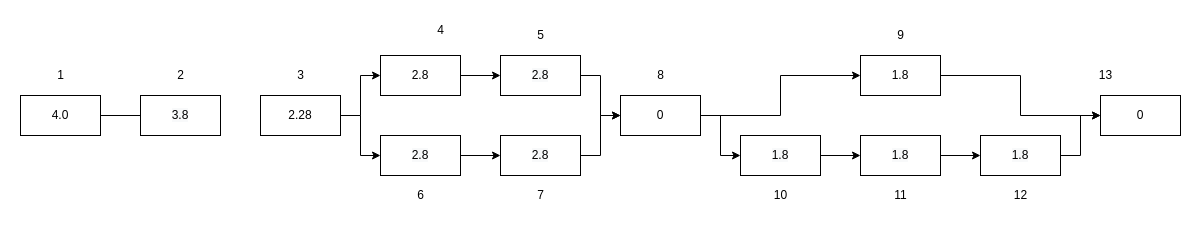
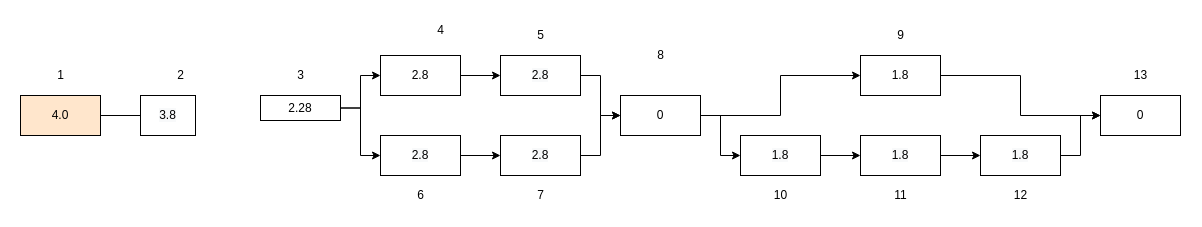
- <mxCell id="40" value="8" style="text;html=1;align=center;verticalAlign=middle;resizable=0;points=[];autosize=1;strokeColor=none;fillColor=none;" vertex="1" parent="1"><mxGeometry x="650" y="65" width="20" height="20" as="geometry" /></mxCell>
+ <mxCell id="40" value="8" style="text;html=1;align=center;verticalAlign=middle;resizable=0;points=[];autosize=1;strokeColor=none;fillColor=none;" vertex="1" parent="1"><mxGeometry x="650" y="45" width="20" height="20" as="geometry" /></mxCell>
- <mxCell id="26" value="13" style="text;html=1;align=center;verticalAlign=middle;resizable=0;points=[];autosize=1;strokeColor=none;fillColor=none;" parent="1" vertex="1"><mxGeometry x="1090" y="65" width="30" height="20" as="geometry" /></mxCell>
+ <mxCell id="26" value="13" style="text;html=1;align=center;verticalAlign=middle;resizable=0;points=[];autosize=1;strokeColor=none;fillColor=none;" parent="1" vertex="1"><mxGeometry x="1125" y="65" width="30" height="20" as="geometry" /></mxCell>
- <mxCell id="3" value="4.0" style="rounded=0;whiteSpace=wrap;html=1;" parent="1" vertex="1"><mxGeometry x="20" y="95" width="80" height="40" as="geometry" /></mxCell>
+ <mxCell id="3" value="4.0" style="rounded=0;whiteSpace=wrap;html=1;fillColor=#ffe6cc;" parent="1" vertex="1"><mxGeometry x="20" y="95" width="80" height="40" as="geometry" /></mxCell>
- <mxCell id="4" value="&#10;&#10;&lt;span style=&quot;color: rgb(0, 0, 0); font-family: helvetica; font-size: 12px; font-style: normal; font-weight: 400; letter-spacing: normal; text-align: center; text-indent: 0px; text-transform: none; word-spacing: 0px; background-color: rgb(248, 249, 250); display: inline; float: none;&quot;&gt;3.8&lt;/span&gt;&#10;&#10;" style="rounded=0;whiteSpace=wrap;html=1;" parent="1" vertex="1"><mxGeometry x="140" y="95" width="80" height="40" as="geometry" /></mxCell>
+ <mxCell id="4" value="&#10;&#10;&lt;span style=&quot;color: rgb(0, 0, 0); font-family: helvetica; font-size: 12px; font-style: normal; font-weight: 400; letter-spacing: normal; text-align: center; text-indent: 0px; text-transform: none; word-spacing: 0px; background-color: rgb(248, 249, 250); display: inline; float: none;&quot;&gt;3.8&lt;/span&gt;&#10;&#10;" style="rounded=0;whiteSpace=wrap;html=1;" parent="1" vertex="1"><mxGeometry x="140" y="95" width="55" height="40" as="geometry" /></mxCell>
- <mxCell id="9" value="2.28" style="rounded=0;whiteSpace=wrap;html=1;" parent="1" vertex="1"><mxGeometry x="260" y="95" width="80" height="40" as="geometry" /></mxCell>
+ <mxCell id="9" value="2.28" style="rounded=0;whiteSpace=wrap;html=1;" parent="1" vertex="1"><mxGeometry x="260" y="95" width="80" height="25" as="geometry" /></mxCell>
